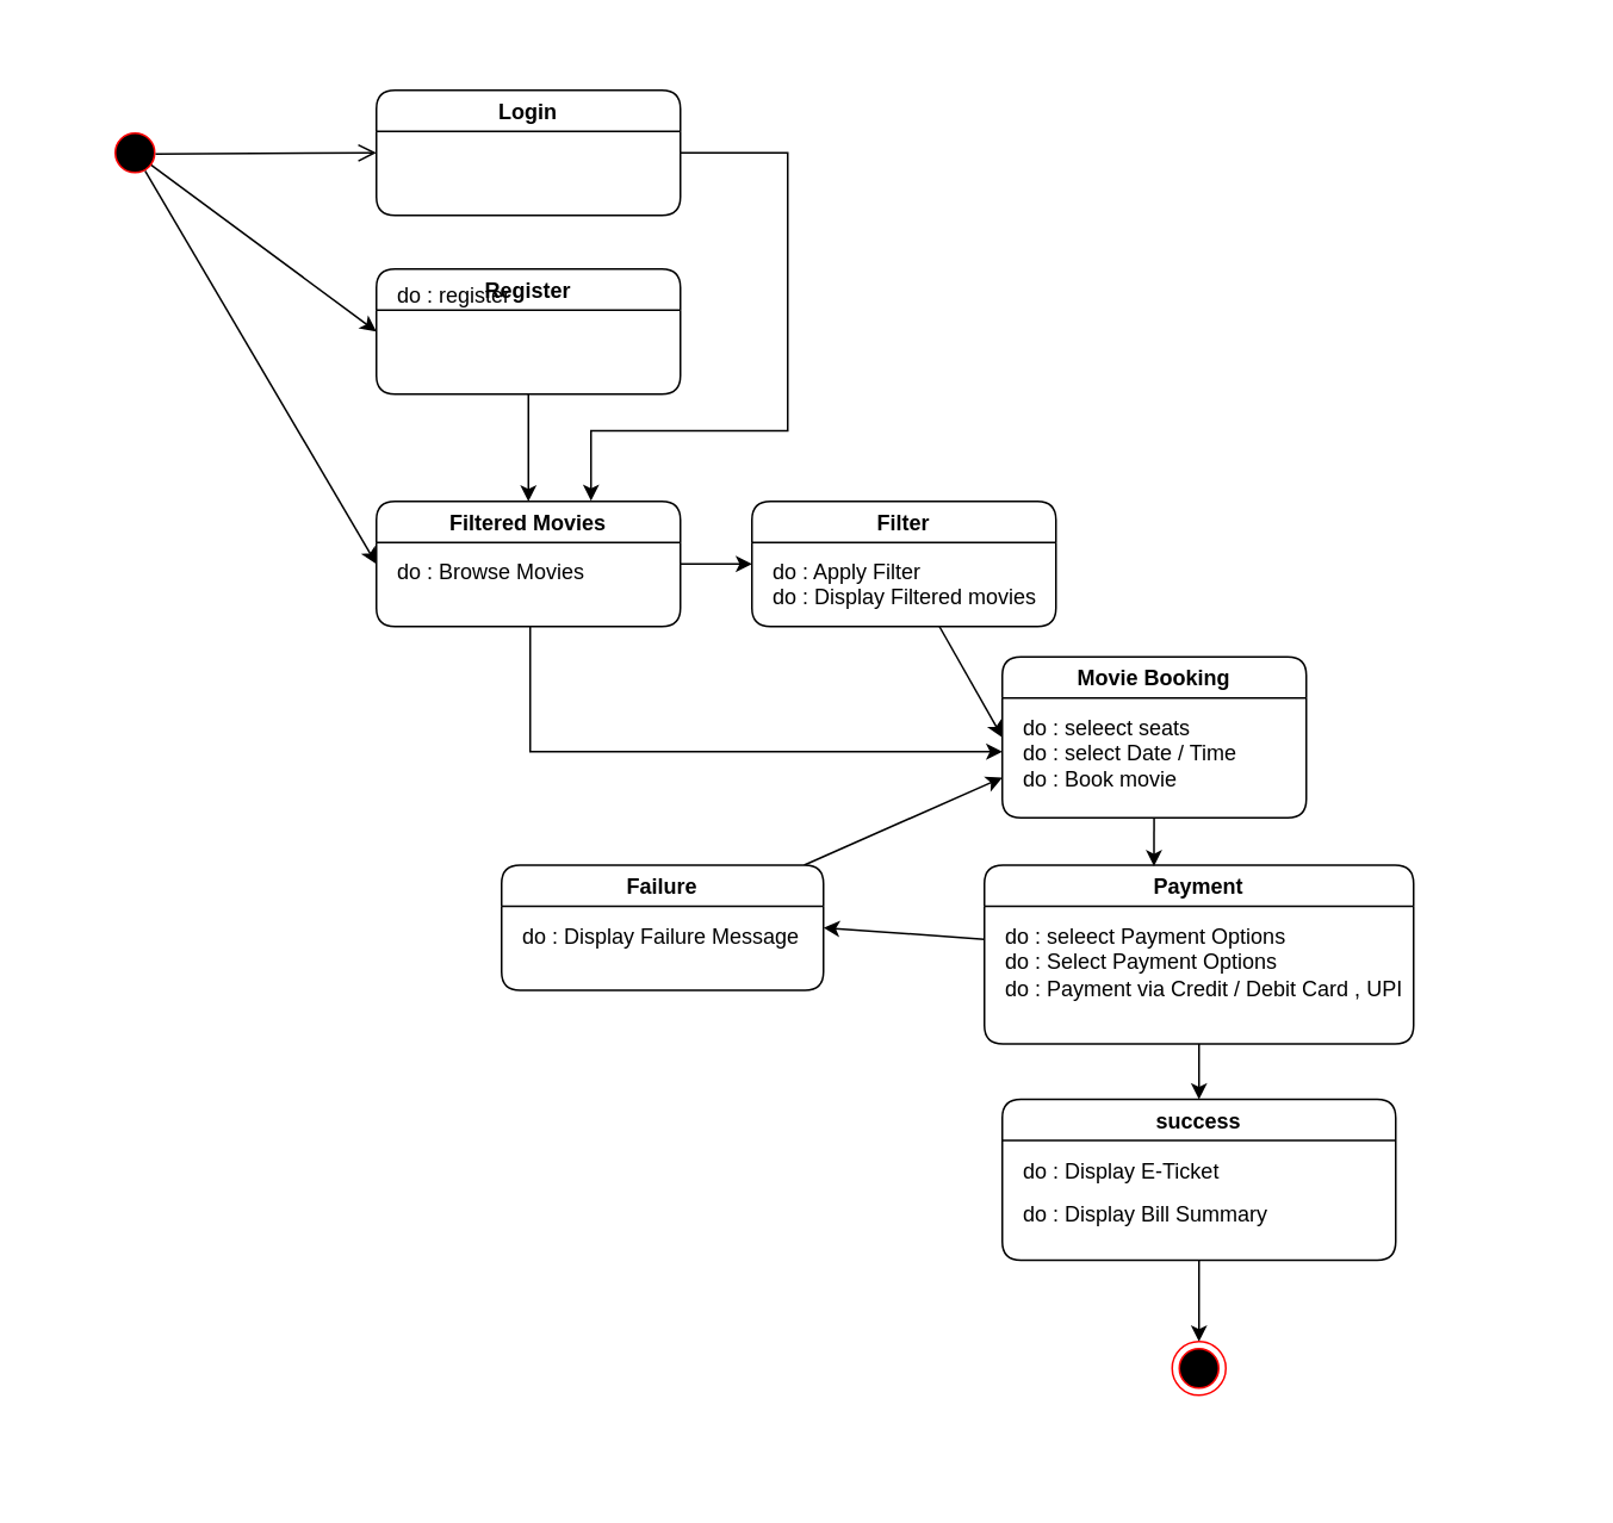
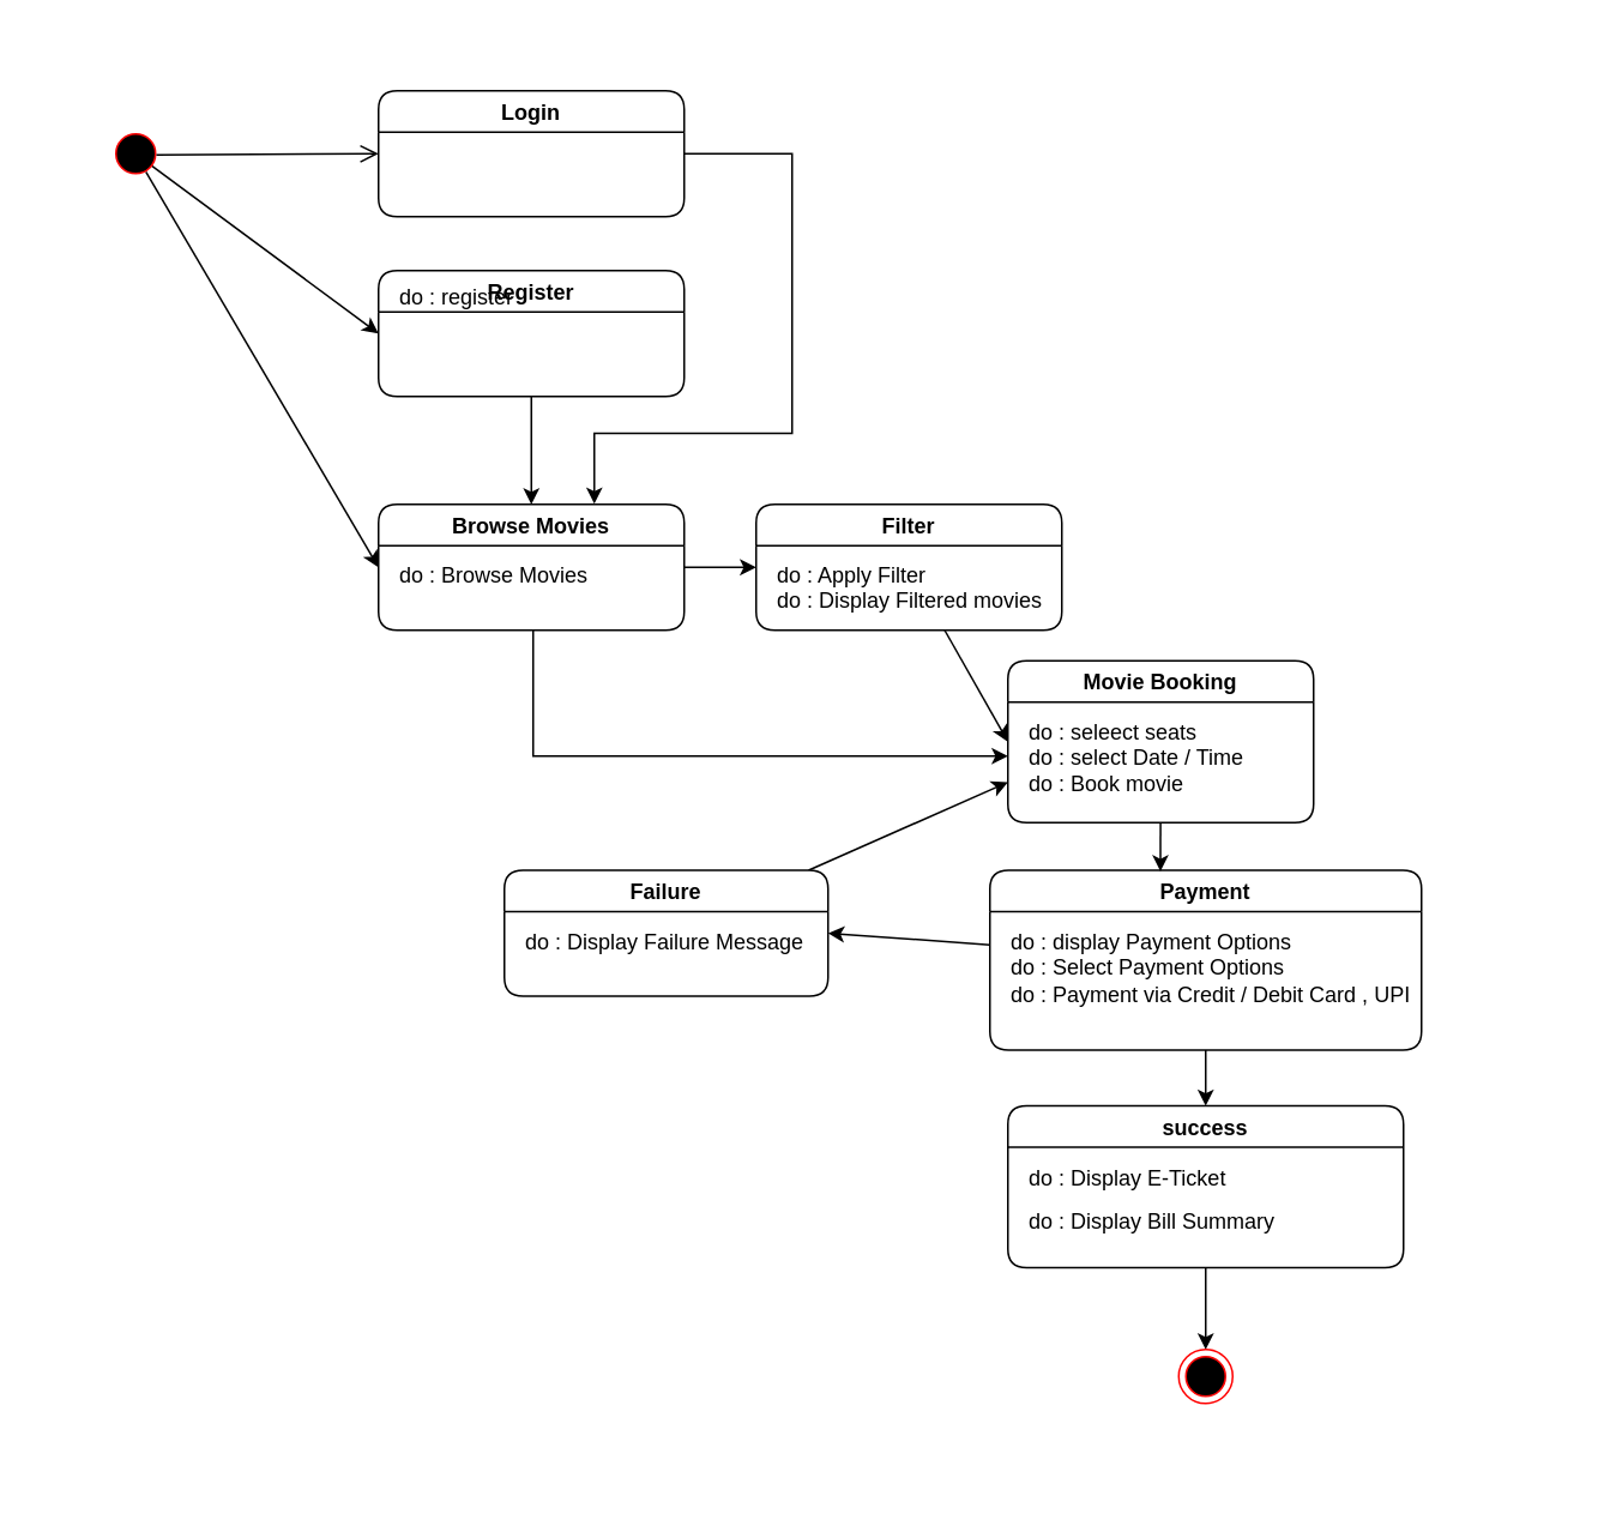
- <mxCell id="15" value="Filtered Movies" style="swimlane;rounded=1;" parent="1" vertex="1"><mxGeometry x="210" y="280" width="170" height="70" as="geometry"><mxRectangle x="140" y="5" width="80" height="23" as="alternateBounds" /></mxGeometry></mxCell>
+ <mxCell id="15" value="Browse Movies" style="swimlane;rounded=1;" parent="1" vertex="1"><mxGeometry x="210" y="280" width="170" height="70" as="geometry"><mxRectangle x="140" y="5" width="80" height="23" as="alternateBounds" /></mxGeometry></mxCell>
- <mxCell id="20" value="do : seleect Payment Options" style="text;html=1;resizable=0;points=[];autosize=1;align=left;verticalAlign=top;spacingTop=-4;" parent="19" vertex="1"><mxGeometry x="10" y="30" width="170" height="20" as="geometry" /></mxCell>
+ <mxCell id="20" value="do : display Payment Options" style="text;html=1;resizable=0;points=[];autosize=1;align=left;verticalAlign=top;spacingTop=-4;" parent="19" vertex="1"><mxGeometry x="10" y="30" width="170" height="20" as="geometry" /></mxCell>
